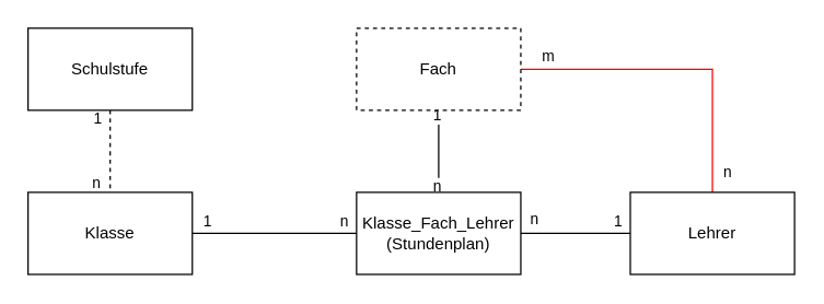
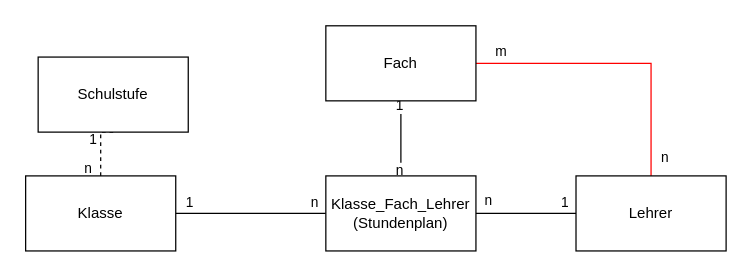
- <mxCell id="4" value="Schulstufe" style="rounded=0;whiteSpace=wrap;html=1;" vertex="1" parent="1"><mxGeometry x="20" y="20" width="120" height="60" as="geometry" /></mxCell>
+ <mxCell id="4" value="Schulstufe" style="rounded=0;whiteSpace=wrap;html=1;" vertex="1" parent="1"><mxGeometry x="30" y="45" width="120" height="60" as="geometry" /></mxCell>
- <mxCell id="15" value="Fach" style="rounded=0;whiteSpace=wrap;html=1;dashed=1;" vertex="1" parent="1"><mxGeometry x="260" y="20" width="120" height="60" as="geometry" /></mxCell>
+ <mxCell id="15" value="Fach" style="rounded=0;whiteSpace=wrap;html=1;" vertex="1" parent="1"><mxGeometry x="260" y="20" width="120" height="60" as="geometry" /></mxCell>
